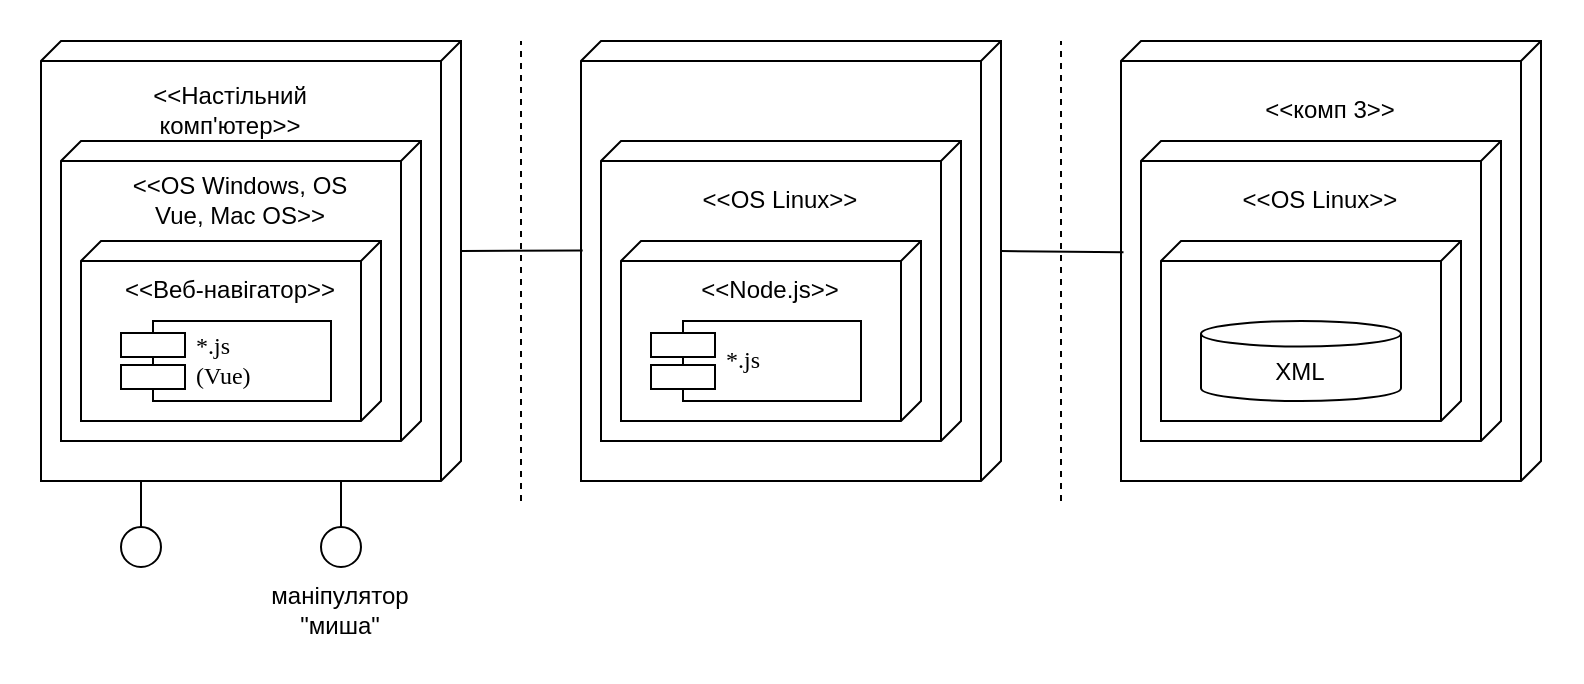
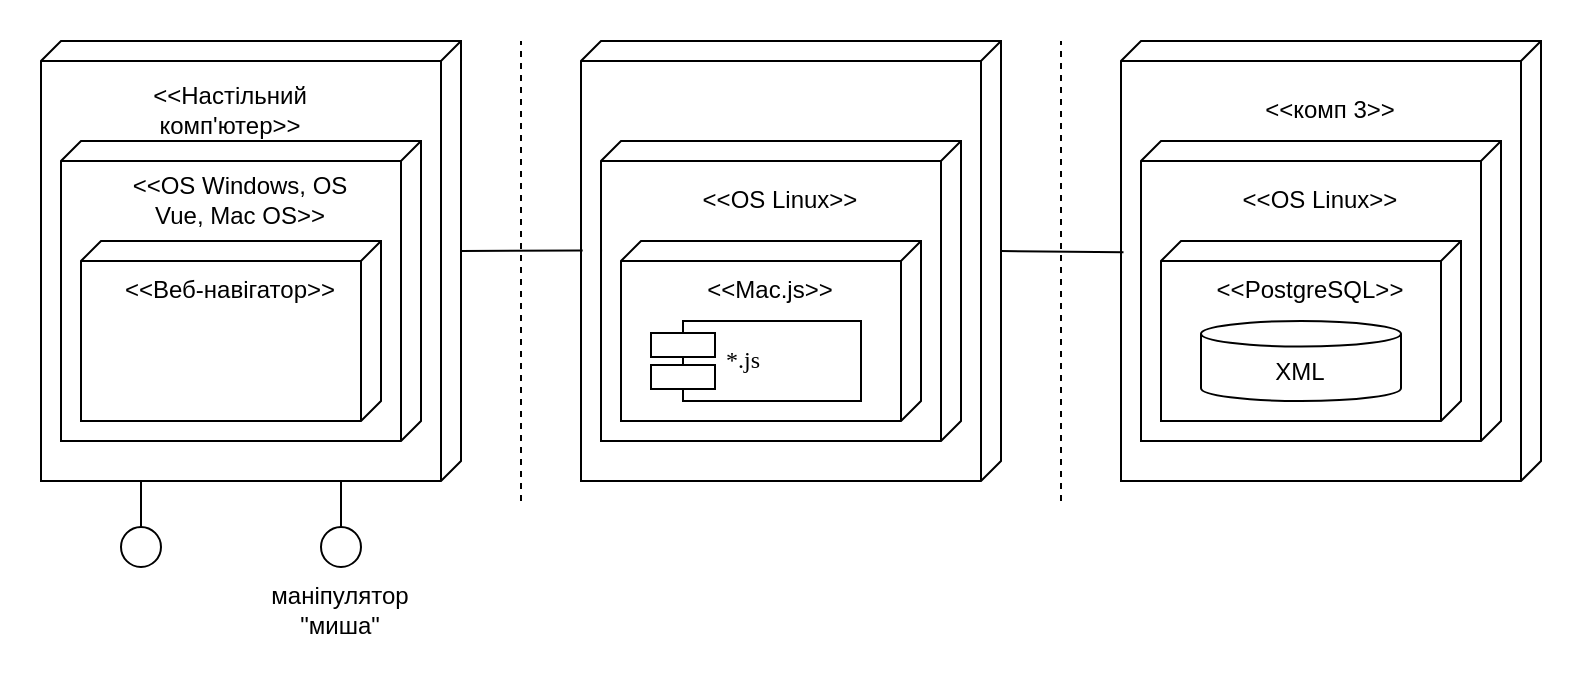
- <mxCell id="19" value="&amp;lt;&amp;lt;Node.js&amp;gt;&amp;gt;" style="text;html=1;strokeColor=none;fillColor=none;align=center;verticalAlign=middle;whiteSpace=wrap;rounded=0;" parent="1" vertex="1"><mxGeometry x="325" y="130" width="120" height="30" as="geometry" /></mxCell>
+ <mxCell id="19" value="&amp;lt;&amp;lt;Mac.js&amp;gt;&amp;gt;" style="text;html=1;strokeColor=none;fillColor=none;align=center;verticalAlign=middle;whiteSpace=wrap;rounded=0;" parent="1" vertex="1"><mxGeometry x="325" y="130" width="120" height="30" as="geometry" /></mxCell>
+ <mxCell id="28" value="&amp;lt;&amp;lt;PostgreSQL&amp;gt;&amp;gt;" style="text;html=1;strokeColor=none;fillColor=none;align=center;verticalAlign=middle;whiteSpace=wrap;rounded=0;" parent="1" vertex="1"><mxGeometry x="595" y="130" width="120" height="30" as="geometry" /></mxCell>
- <mxCell id="8" value="*.js&lt;br&gt;(Vue)" style="shape=component;align=left;spacingLeft=36;rounded=0;shadow=0;comic=0;labelBackgroundColor=none;strokeWidth=1;fontFamily=Verdana;fontSize=12;html=1;" parent="1" vertex="1"><mxGeometry x="60" y="160" width="105" height="40" as="geometry" /></mxCell>
